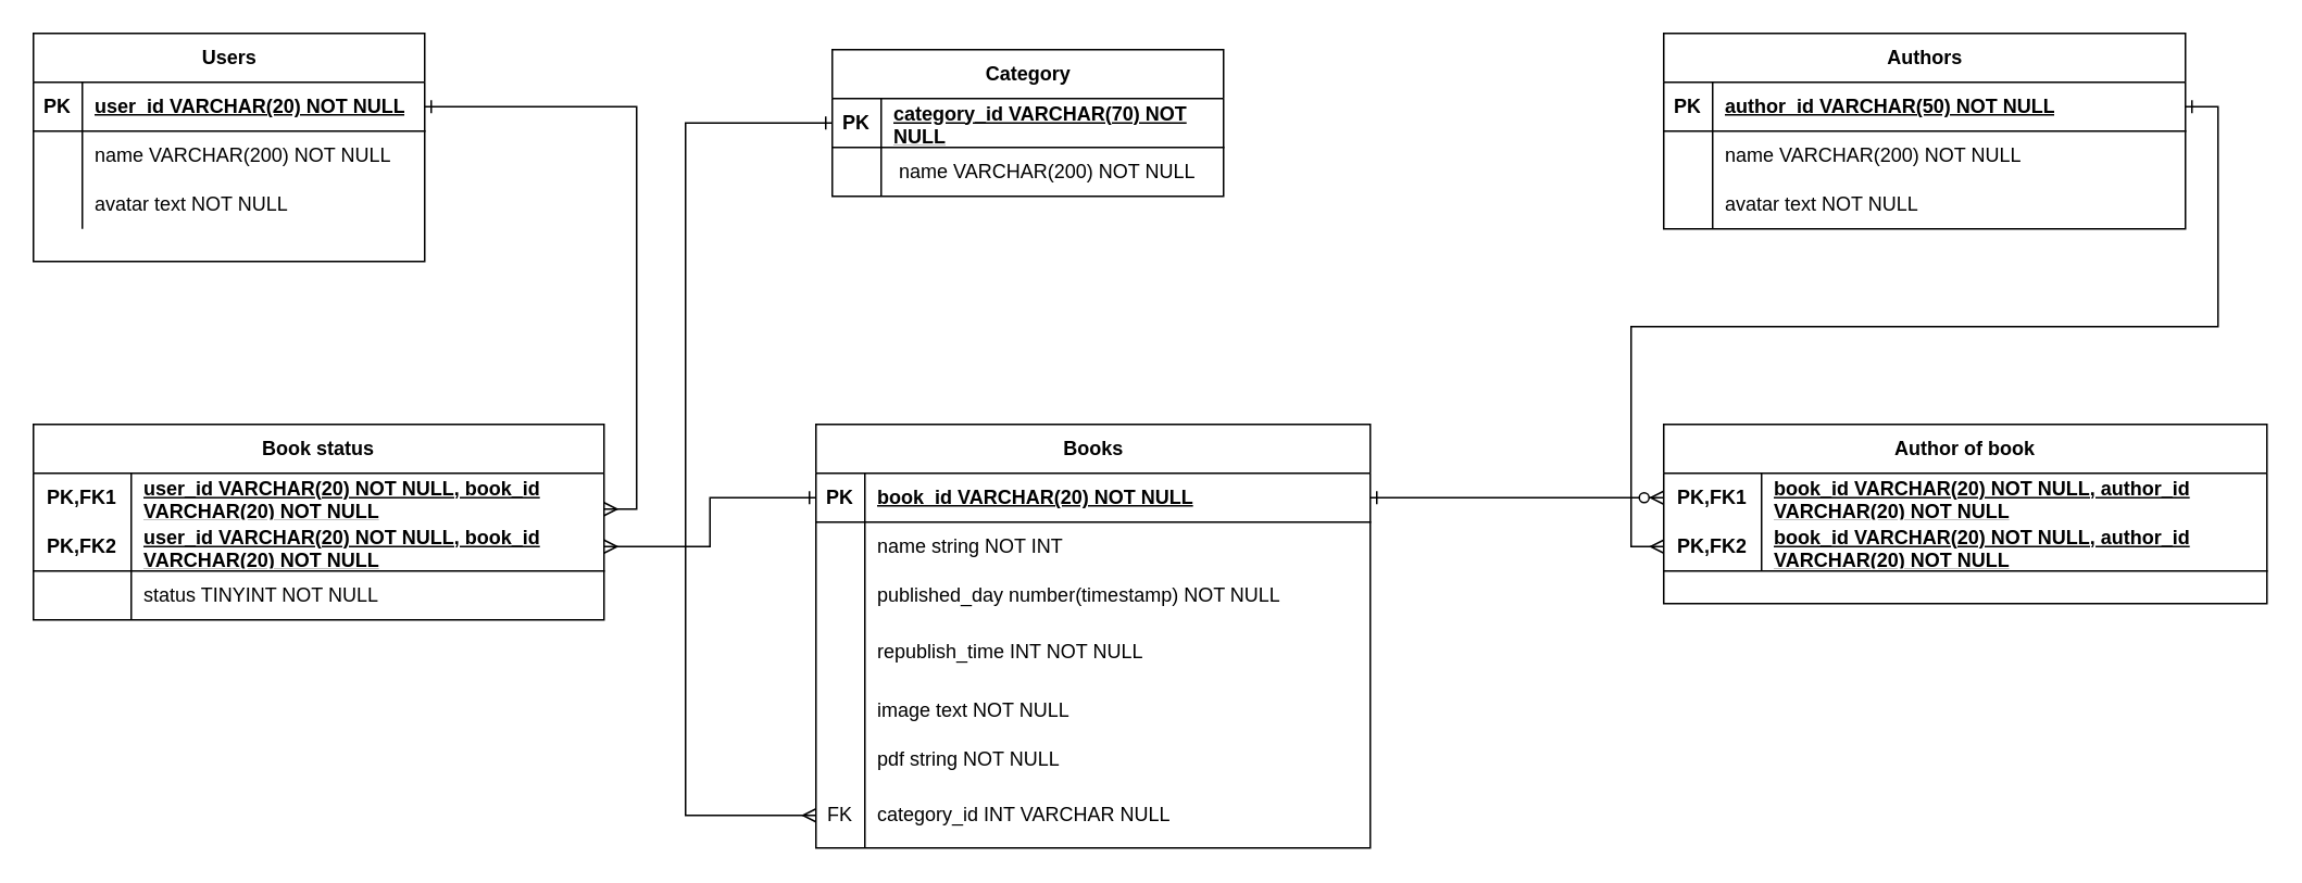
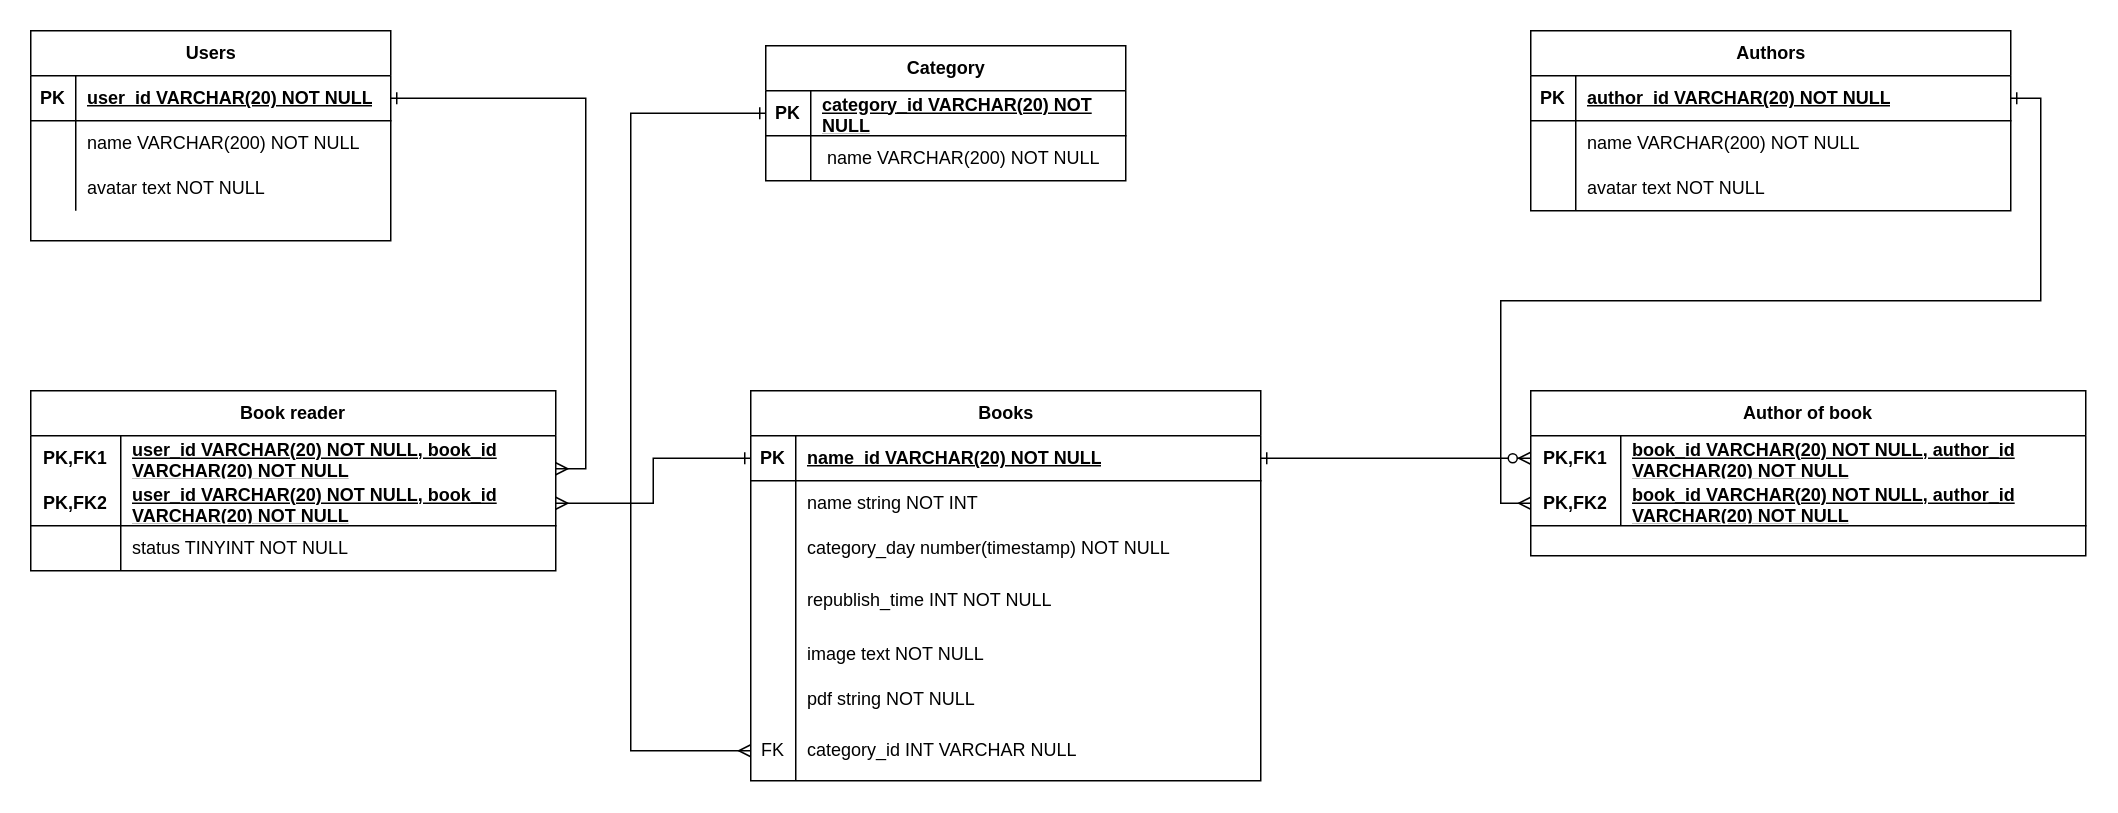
- <mxCell id="13" value="author_id VARCHAR(50) NOT NULL" style="shape=partialRectangle;connectable=0;fillColor=none;top=0;left=0;bottom=0;right=0;align=left;spacingLeft=6;fontStyle=5;overflow=hidden;whiteSpace=wrap;html=1;" parent="11" vertex="1"><mxGeometry x="30" width="290" height="30" as="geometry"><mxRectangle width="290" height="30" as="alternateBounds" /></mxGeometry></mxCell>
+ <mxCell id="13" value="author_id VARCHAR(20) NOT NULL" style="shape=partialRectangle;connectable=0;fillColor=none;top=0;left=0;bottom=0;right=0;align=left;spacingLeft=6;fontStyle=5;overflow=hidden;whiteSpace=wrap;html=1;" parent="11" vertex="1"><mxGeometry x="30" width="290" height="30" as="geometry"><mxRectangle width="290" height="30" as="alternateBounds" /></mxGeometry></mxCell>
- <mxCell id="24" value="category_id VARCHAR(70) NOT NULL" style="shape=partialRectangle;connectable=0;fillColor=none;top=0;left=0;bottom=0;right=0;align=left;spacingLeft=6;fontStyle=5;overflow=hidden;whiteSpace=wrap;html=1;" parent="22" vertex="1"><mxGeometry x="30" width="210" height="30" as="geometry"><mxRectangle width="210" height="30" as="alternateBounds" /></mxGeometry></mxCell>
+ <mxCell id="24" value="category_id VARCHAR(20) NOT NULL" style="shape=partialRectangle;connectable=0;fillColor=none;top=0;left=0;bottom=0;right=0;align=left;spacingLeft=6;fontStyle=5;overflow=hidden;whiteSpace=wrap;html=1;" parent="22" vertex="1"><mxGeometry x="30" width="210" height="30" as="geometry"><mxRectangle width="210" height="30" as="alternateBounds" /></mxGeometry></mxCell>
- <mxCell id="60" value="Book status" style="shape=table;startSize=30;container=1;collapsible=1;childLayout=tableLayout;fixedRows=1;rowLines=0;fontStyle=1;align=center;resizeLast=1;html=1;whiteSpace=wrap;" parent="1" vertex="1"><mxGeometry x="20" y="260" width="350" height="120" as="geometry" /></mxCell>
+ <mxCell id="60" value="Book reader" style="shape=table;startSize=30;container=1;collapsible=1;childLayout=tableLayout;fixedRows=1;rowLines=0;fontStyle=1;align=center;resizeLast=1;html=1;whiteSpace=wrap;" parent="1" vertex="1"><mxGeometry x="20" y="260" width="350" height="120" as="geometry" /></mxCell>
- <mxCell id="31" value="book_id VARCHAR(20) NOT NULL" style="shape=partialRectangle;connectable=0;fillColor=none;top=0;left=0;bottom=0;right=0;align=left;spacingLeft=6;fontStyle=5;overflow=hidden;whiteSpace=wrap;html=1;" parent="29" vertex="1"><mxGeometry x="30" width="310" height="30" as="geometry"><mxRectangle width="310" height="30" as="alternateBounds" /></mxGeometry></mxCell>
+ <mxCell id="31" value="name_id VARCHAR(20) NOT NULL" style="shape=partialRectangle;connectable=0;fillColor=none;top=0;left=0;bottom=0;right=0;align=left;spacingLeft=6;fontStyle=5;overflow=hidden;whiteSpace=wrap;html=1;" parent="29" vertex="1"><mxGeometry x="30" width="310" height="30" as="geometry"><mxRectangle width="310" height="30" as="alternateBounds" /></mxGeometry></mxCell>
- <mxCell id="37" value="published_day number(timestamp) NOT NULL" style="shape=partialRectangle;connectable=0;fillColor=none;top=0;left=0;bottom=0;right=0;align=left;spacingLeft=6;overflow=hidden;whiteSpace=wrap;html=1;" parent="35" vertex="1"><mxGeometry x="30" width="310" height="30" as="geometry"><mxRectangle width="310" height="30" as="alternateBounds" /></mxGeometry></mxCell>
+ <mxCell id="37" value="category_day number(timestamp) NOT NULL" style="shape=partialRectangle;connectable=0;fillColor=none;top=0;left=0;bottom=0;right=0;align=left;spacingLeft=6;overflow=hidden;whiteSpace=wrap;html=1;" parent="35" vertex="1"><mxGeometry x="30" width="310" height="30" as="geometry"><mxRectangle width="310" height="30" as="alternateBounds" /></mxGeometry></mxCell>
